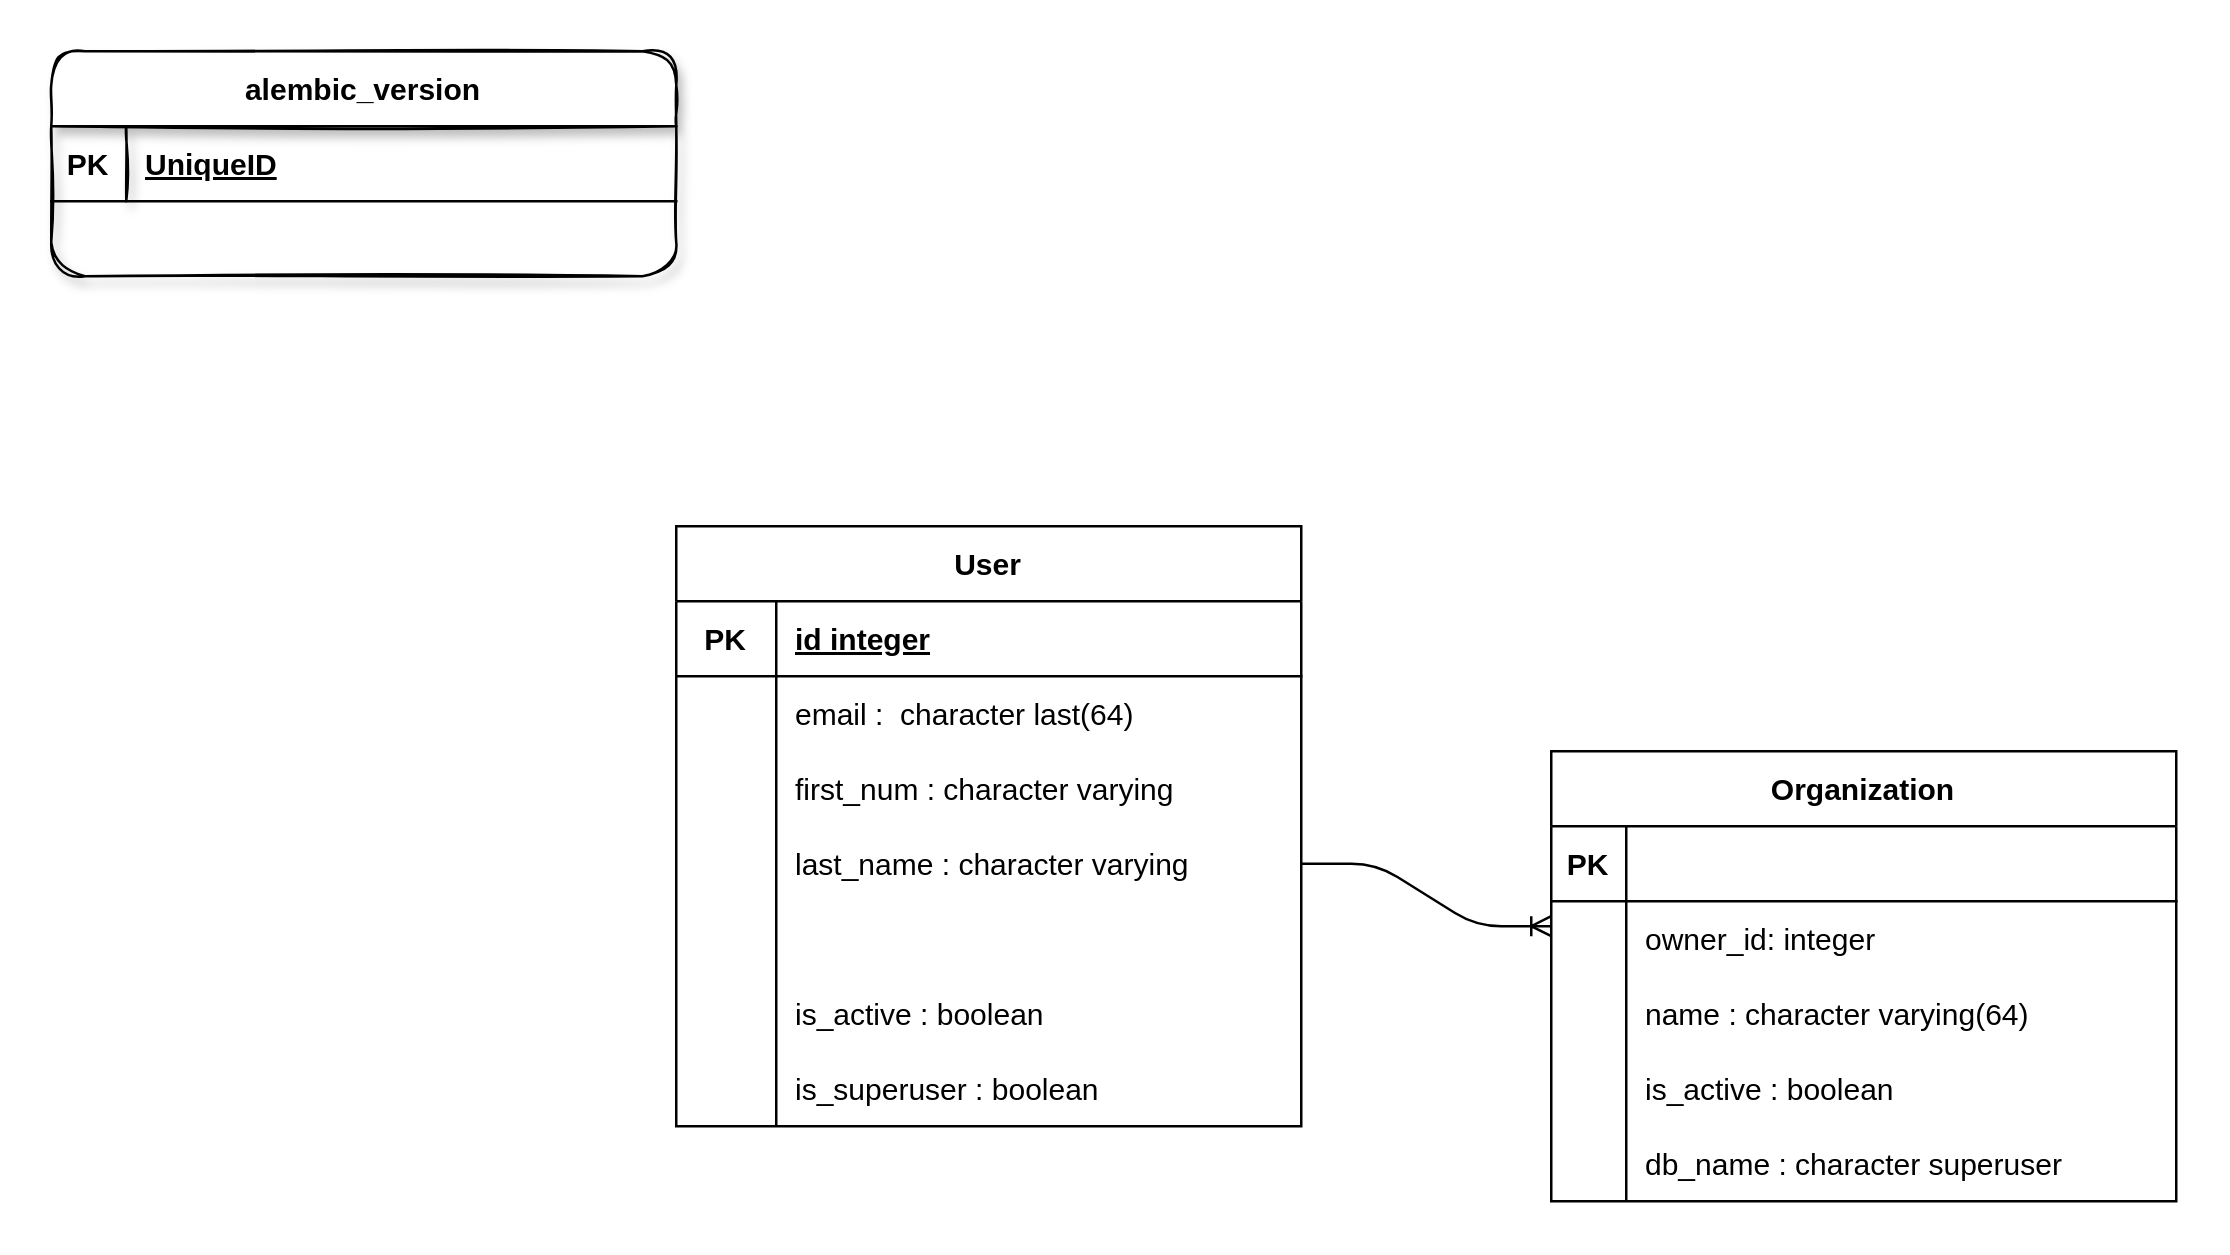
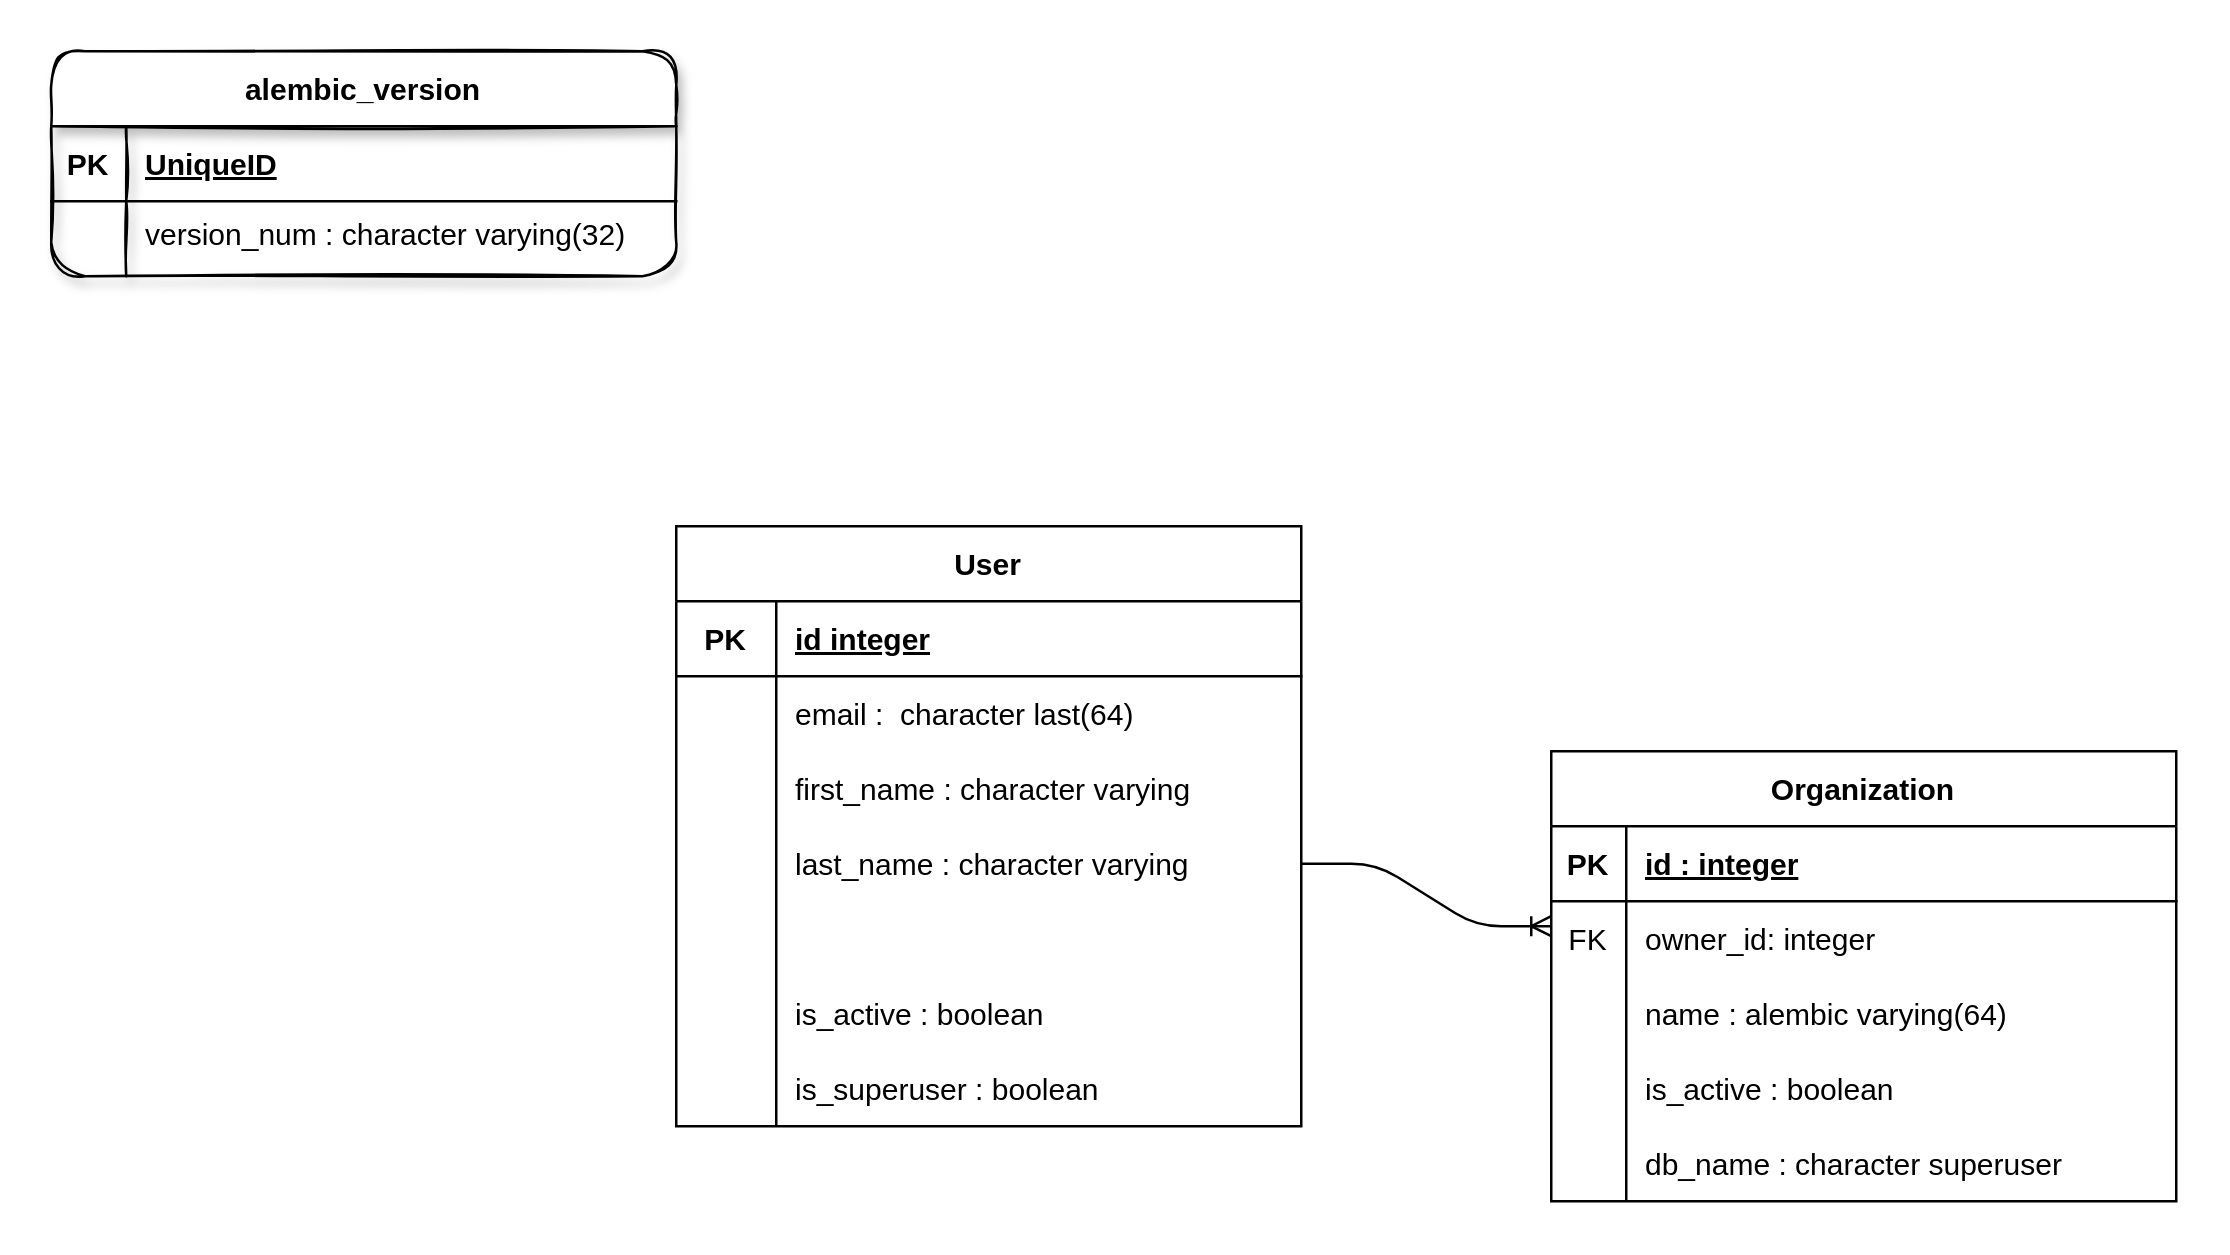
+ <mxCell id="46" value="version_num : character varying(32)" style="shape=partialRectangle;connectable=0;fillColor=none;top=0;left=0;bottom=0;right=0;align=left;spacingLeft=6;overflow=hidden;fontStyle=0;verticalAlign=top;shadow=0;" parent="44" vertex="1"><mxGeometry x="30" width="220" height="30" as="geometry"><mxRectangle width="220" height="30" as="alternateBounds" /></mxGeometry></mxCell>
- <mxCell id="27" value="first_num : character varying" style="shape=partialRectangle;overflow=hidden;connectable=0;fillColor=none;top=0;left=0;bottom=0;right=0;align=left;spacingLeft=6;" parent="25" vertex="1"><mxGeometry x="40" width="210" height="30" as="geometry"><mxRectangle width="210" height="30" as="alternateBounds" /></mxGeometry></mxCell>
+ <mxCell id="27" value="first_name : character varying" style="shape=partialRectangle;overflow=hidden;connectable=0;fillColor=none;top=0;left=0;bottom=0;right=0;align=left;spacingLeft=6;" parent="25" vertex="1"><mxGeometry x="40" width="210" height="30" as="geometry"><mxRectangle width="210" height="30" as="alternateBounds" /></mxGeometry></mxCell>
+ <mxCell id="5" value="id : integer" style="shape=partialRectangle;overflow=hidden;connectable=0;fillColor=none;top=0;left=0;bottom=0;right=0;align=left;spacingLeft=6;fontStyle=5;" parent="3" vertex="1"><mxGeometry x="30" width="220" height="30" as="geometry"><mxRectangle width="220" height="30" as="alternateBounds" /></mxGeometry></mxCell>
+ <mxCell id="7" value="FK" style="shape=partialRectangle;overflow=hidden;connectable=0;fillColor=none;top=0;left=0;bottom=0;right=0;" parent="6" vertex="1"><mxGeometry width="30" height="30" as="geometry"><mxRectangle width="30" height="30" as="alternateBounds" /></mxGeometry></mxCell>
- <mxCell id="11" value="name : character varying(64)" style="shape=partialRectangle;overflow=hidden;connectable=0;fillColor=none;top=0;left=0;bottom=0;right=0;align=left;spacingLeft=6;" parent="9" vertex="1"><mxGeometry x="30" width="220" height="30" as="geometry"><mxRectangle width="220" height="30" as="alternateBounds" /></mxGeometry></mxCell>
+ <mxCell id="11" value="name : alembic varying(64)" style="shape=partialRectangle;overflow=hidden;connectable=0;fillColor=none;top=0;left=0;bottom=0;right=0;align=left;spacingLeft=6;" parent="9" vertex="1"><mxGeometry x="30" width="220" height="30" as="geometry"><mxRectangle width="220" height="30" as="alternateBounds" /></mxGeometry></mxCell>
